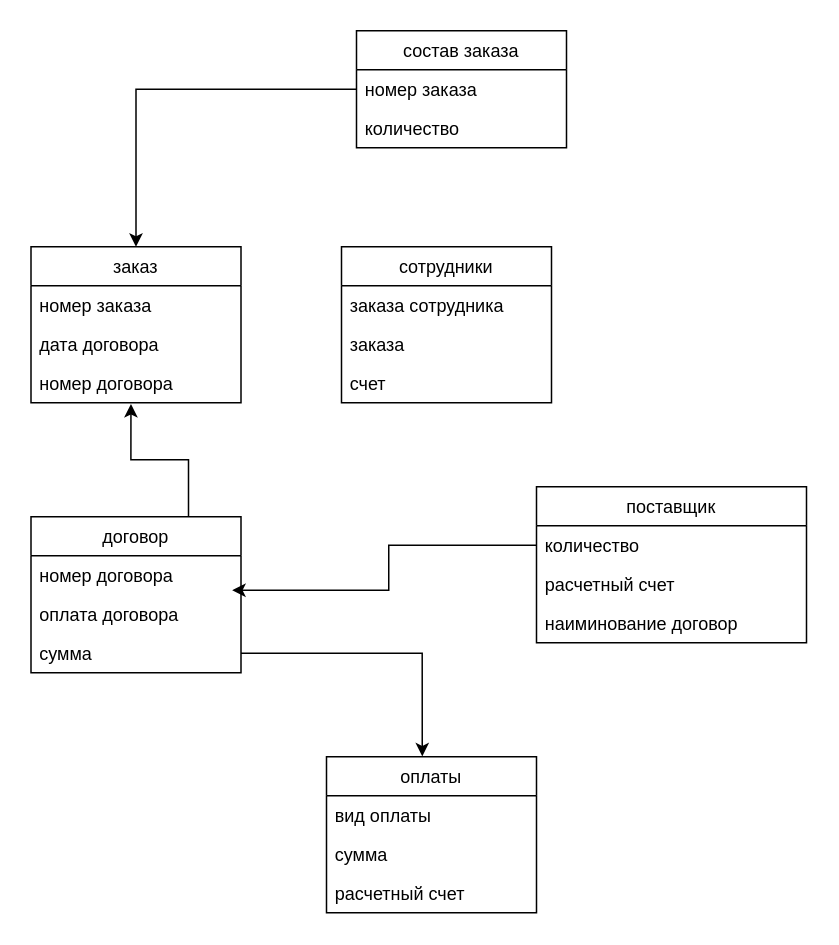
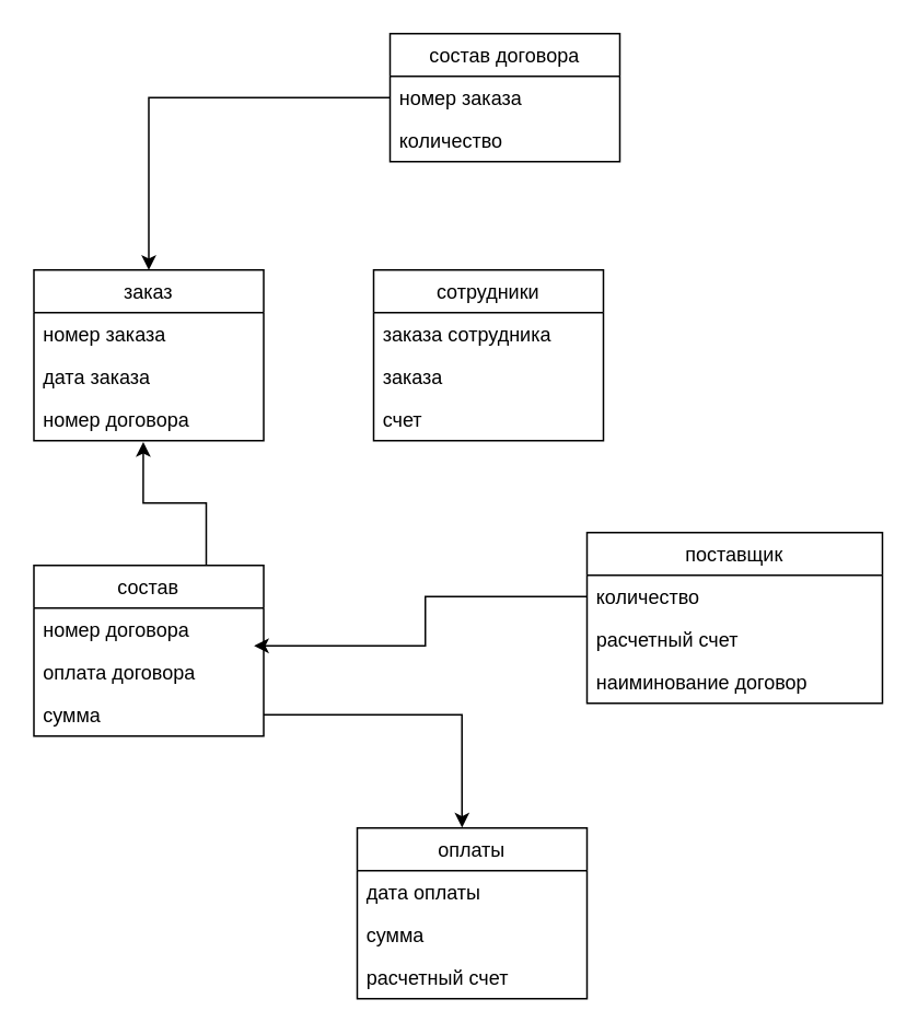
- <mxCell id="6" value="состав заказа" style="swimlane;fontStyle=0;childLayout=stackLayout;horizontal=1;startSize=26;fillColor=none;horizontalStack=0;resizeParent=1;resizeParentMax=0;resizeLast=0;collapsible=1;marginBottom=0;" parent="1" vertex="1"><mxGeometry x="237" y="20" width="140" height="78" as="geometry" /></mxCell>
+ <mxCell id="6" value="состав договора" style="swimlane;fontStyle=0;childLayout=stackLayout;horizontal=1;startSize=26;fillColor=none;horizontalStack=0;resizeParent=1;resizeParentMax=0;resizeLast=0;collapsible=1;marginBottom=0;" parent="1" vertex="1"><mxGeometry x="237" y="20" width="140" height="78" as="geometry" /></mxCell>
- <mxCell id="11" value="дата договора" style="text;strokeColor=none;fillColor=none;align=left;verticalAlign=top;spacingLeft=4;spacingRight=4;overflow=hidden;rotatable=0;points=[[0,0.5],[1,0.5]];portConstraint=eastwest;" parent="9" vertex="1"><mxGeometry y="52" width="140" height="26" as="geometry" /></mxCell>
+ <mxCell id="11" value="дата заказа" style="text;strokeColor=none;fillColor=none;align=left;verticalAlign=top;spacingLeft=4;spacingRight=4;overflow=hidden;rotatable=0;points=[[0,0.5],[1,0.5]];portConstraint=eastwest;" parent="9" vertex="1"><mxGeometry y="52" width="140" height="26" as="geometry" /></mxCell>
- <mxCell id="14" value="договор" style="swimlane;fontStyle=0;childLayout=stackLayout;horizontal=1;startSize=26;fillColor=none;horizontalStack=0;resizeParent=1;resizeParentMax=0;resizeLast=0;collapsible=1;marginBottom=0;" parent="1" vertex="1"><mxGeometry x="20" y="344" width="140" height="104" as="geometry" /></mxCell>
+ <mxCell id="14" value="состав" style="swimlane;fontStyle=0;childLayout=stackLayout;horizontal=1;startSize=26;fillColor=none;horizontalStack=0;resizeParent=1;resizeParentMax=0;resizeLast=0;collapsible=1;marginBottom=0;" parent="1" vertex="1"><mxGeometry x="20" y="344" width="140" height="104" as="geometry" /></mxCell>
- <mxCell id="19" value="вид оплаты" style="text;strokeColor=none;fillColor=none;align=left;verticalAlign=top;spacingLeft=4;spacingRight=4;overflow=hidden;rotatable=0;points=[[0,0.5],[1,0.5]];portConstraint=eastwest;" parent="18" vertex="1"><mxGeometry y="26" width="140" height="26" as="geometry" /></mxCell>
+ <mxCell id="19" value="дата оплаты" style="text;strokeColor=none;fillColor=none;align=left;verticalAlign=top;spacingLeft=4;spacingRight=4;overflow=hidden;rotatable=0;points=[[0,0.5],[1,0.5]];portConstraint=eastwest;" parent="18" vertex="1"><mxGeometry y="26" width="140" height="26" as="geometry" /></mxCell>
